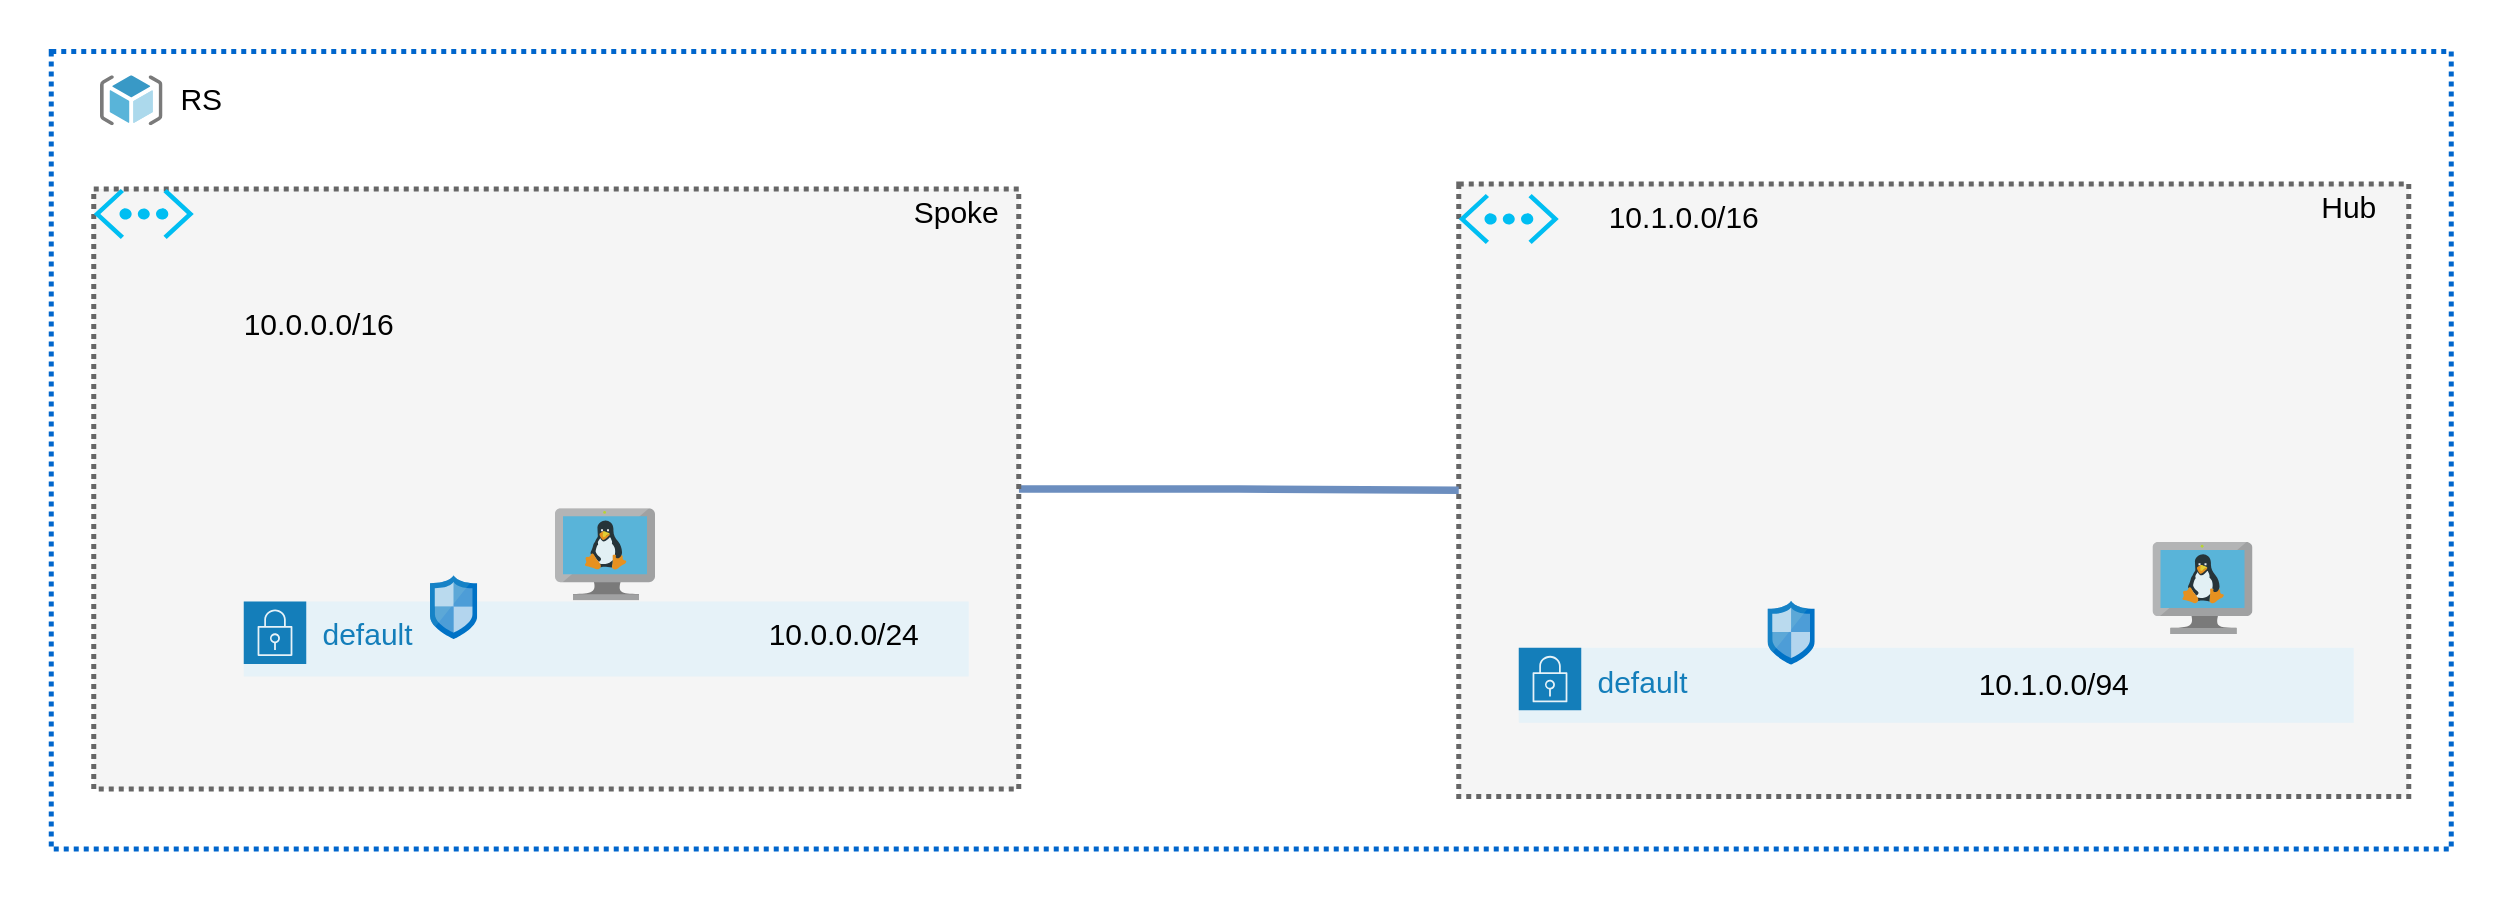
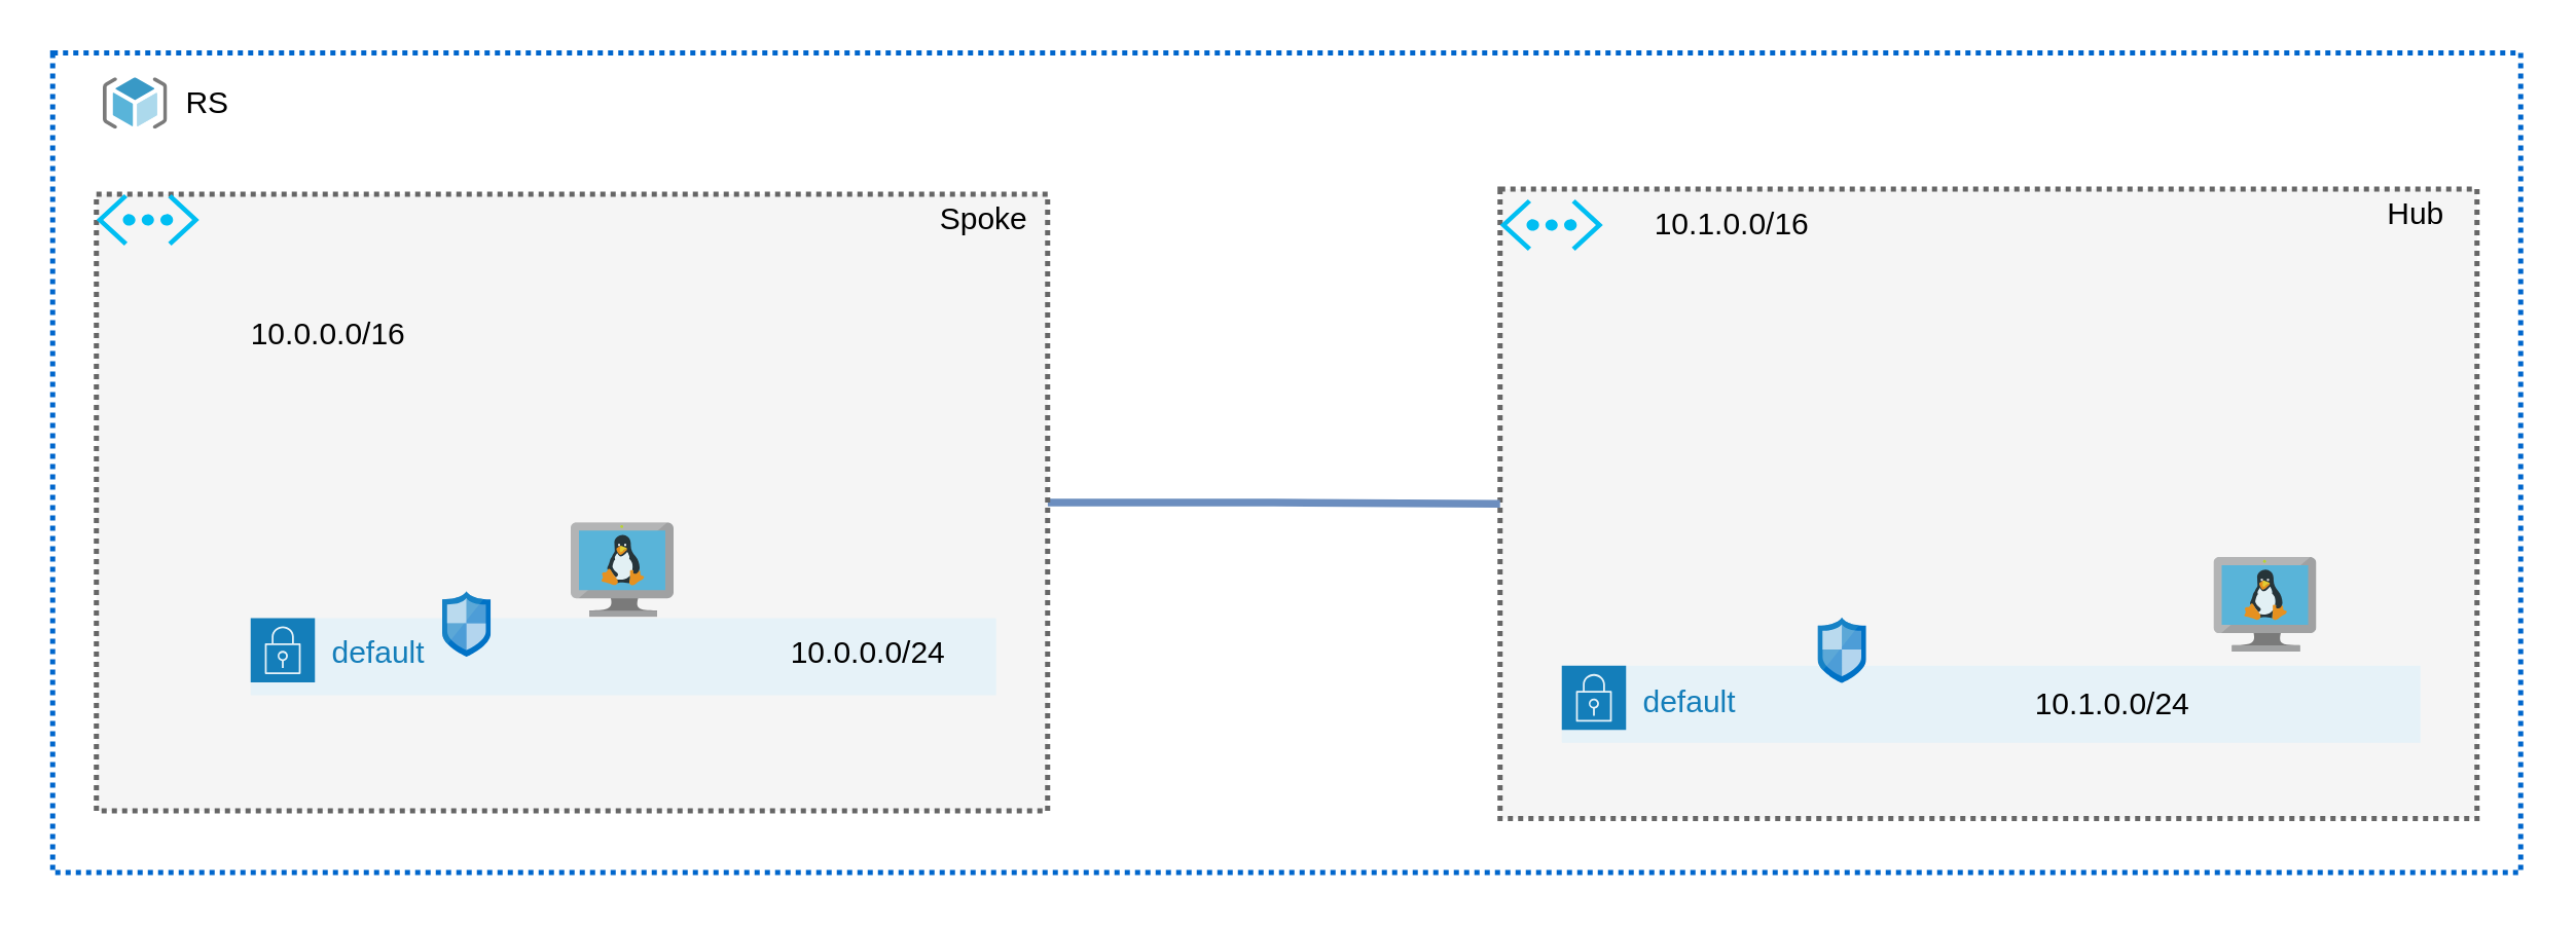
- <mxCell id="13" value="10.1.0.0/94" style="text;html=1;resizable=0;autosize=1;align=center;verticalAlign=middle;points=[];fillColor=none;strokeColor=none;rounded=0;dashed=1;" parent="1" vertex="1"><mxGeometry x="786" y="264.53" width="70" height="18" as="geometry" /></mxCell>
+ <mxCell id="13" value="10.1.0.0/24" style="text;html=1;resizable=0;autosize=1;align=center;verticalAlign=middle;points=[];fillColor=none;strokeColor=none;rounded=0;dashed=1;" parent="1" vertex="1"><mxGeometry x="786" y="264.53" width="70" height="18" as="geometry" /></mxCell>
